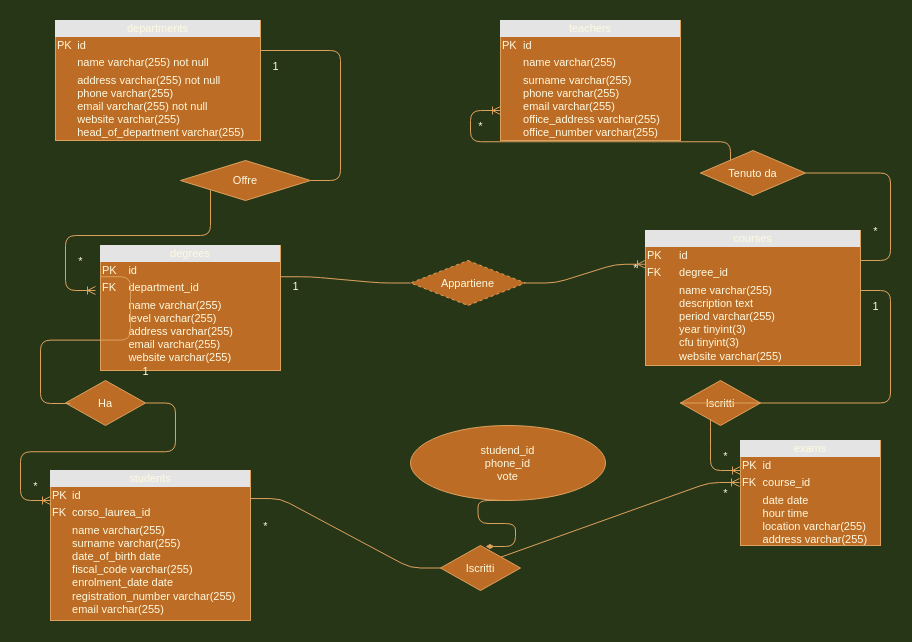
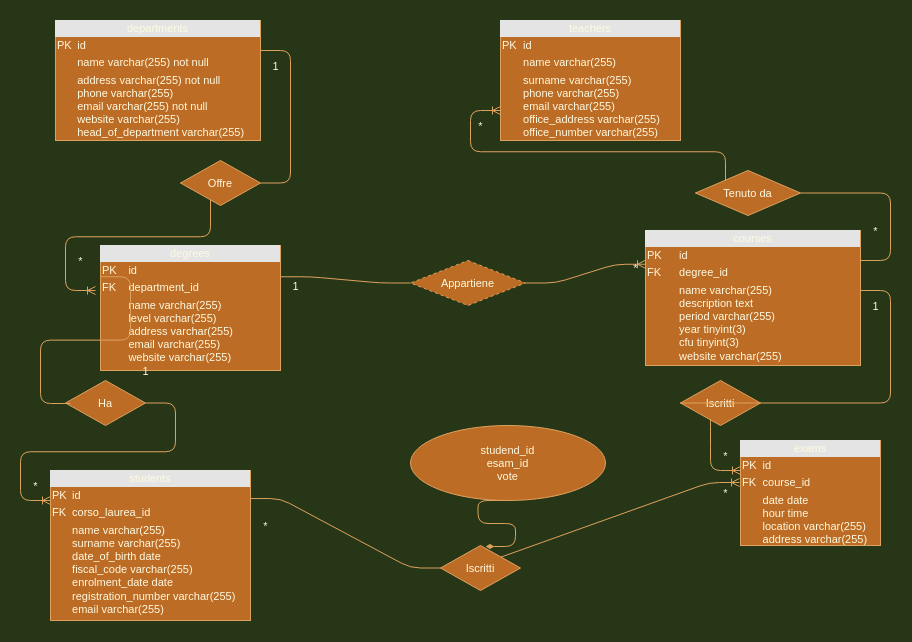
- <mxCell id="33" value="&lt;span style=&quot;font-size: 11px;&quot;&gt;Tenuto da&lt;/span&gt;" style="rhombus;whiteSpace=wrap;html=1;rounded=0;sketch=0;fontSize=11;fontColor=#FEFAE0;strokeColor=#DDA15E;fillColor=#BC6C25;" parent="1" vertex="1"><mxGeometry x="700" y="150" width="105" height="45" as="geometry" /></mxCell>
+ <mxCell id="33" value="&lt;span style=&quot;font-size: 11px;&quot;&gt;Tenuto da&lt;/span&gt;" style="rhombus;whiteSpace=wrap;html=1;rounded=0;sketch=0;fontSize=11;fontColor=#FEFAE0;strokeColor=#DDA15E;fillColor=#BC6C25;" parent="1" vertex="1"><mxGeometry x="695" y="170" width="105" height="45" as="geometry" /></mxCell>
- <mxCell id="8" value="&lt;font style=&quot;font-size: 11px;&quot;&gt;Offre&lt;/font&gt;" style="rhombus;whiteSpace=wrap;html=1;rounded=0;sketch=0;fontSize=11;fontColor=#FEFAE0;strokeColor=#DDA15E;fillColor=#BC6C25;" parent="1" vertex="1"><mxGeometry x="180" y="160" width="130" height="40" as="geometry" /></mxCell>
+ <mxCell id="8" value="&lt;font style=&quot;font-size: 11px;&quot;&gt;Offre&lt;/font&gt;" style="rhombus;whiteSpace=wrap;html=1;rounded=0;sketch=0;fontSize=11;fontColor=#FEFAE0;strokeColor=#DDA15E;fillColor=#BC6C25;" parent="1" vertex="1"><mxGeometry x="180" y="160" width="80" height="45" as="geometry" /></mxCell>
- <mxCell id="26" value="studend_id&lt;br style=&quot;font-size: 11px&quot;&gt;phone_id&lt;br style=&quot;font-size: 11px&quot;&gt;vote" style="ellipse;whiteSpace=wrap;html=1;rounded=0;sketch=0;fontSize=11;fontColor=#FEFAE0;strokeColor=#DDA15E;fillColor=#BC6C25;" parent="1" vertex="1"><mxGeometry x="410" y="425" width="195" height="75" as="geometry" /></mxCell>
+ <mxCell id="26" value="studend_id&lt;br style=&quot;font-size: 11px&quot;&gt;esam_id&lt;br style=&quot;font-size: 11px&quot;&gt;vote" style="ellipse;whiteSpace=wrap;html=1;rounded=0;sketch=0;fontSize=11;fontColor=#FEFAE0;strokeColor=#DDA15E;fillColor=#BC6C25;" parent="1" vertex="1"><mxGeometry x="410" y="425" width="195" height="75" as="geometry" /></mxCell>
